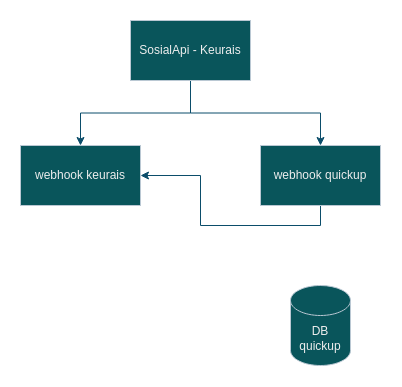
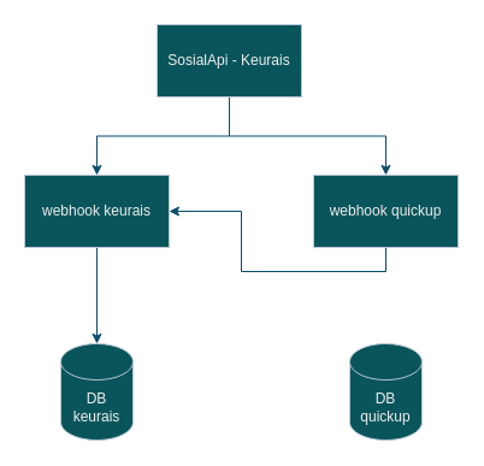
+ <mxCell id="5" style="edgeStyle=orthogonalEdgeStyle;rounded=0;orthogonalLoop=1;jettySize=auto;html=1;exitX=0.5;exitY=1;exitDx=0;exitDy=0;entryX=0.5;entryY=0;entryDx=0;entryDy=0;entryPerimeter=0;labelBackgroundColor=none;strokeColor=#0B4D6A;fontColor=default;" edge="1" parent="1" source="6" target="9"><mxGeometry relative="1" as="geometry" /></mxCell>
+ <mxCell id="9" value="DB keurais" style="shape=cylinder3;whiteSpace=wrap;html=1;boundedLbl=1;backgroundOutline=1;size=15;labelBackgroundColor=none;fillColor=#09555B;strokeColor=#BAC8D3;fontColor=#EEEEEE;" vertex="1" parent="1"><mxGeometry x="50" y="285" width="60" height="80" as="geometry" /></mxCell>
